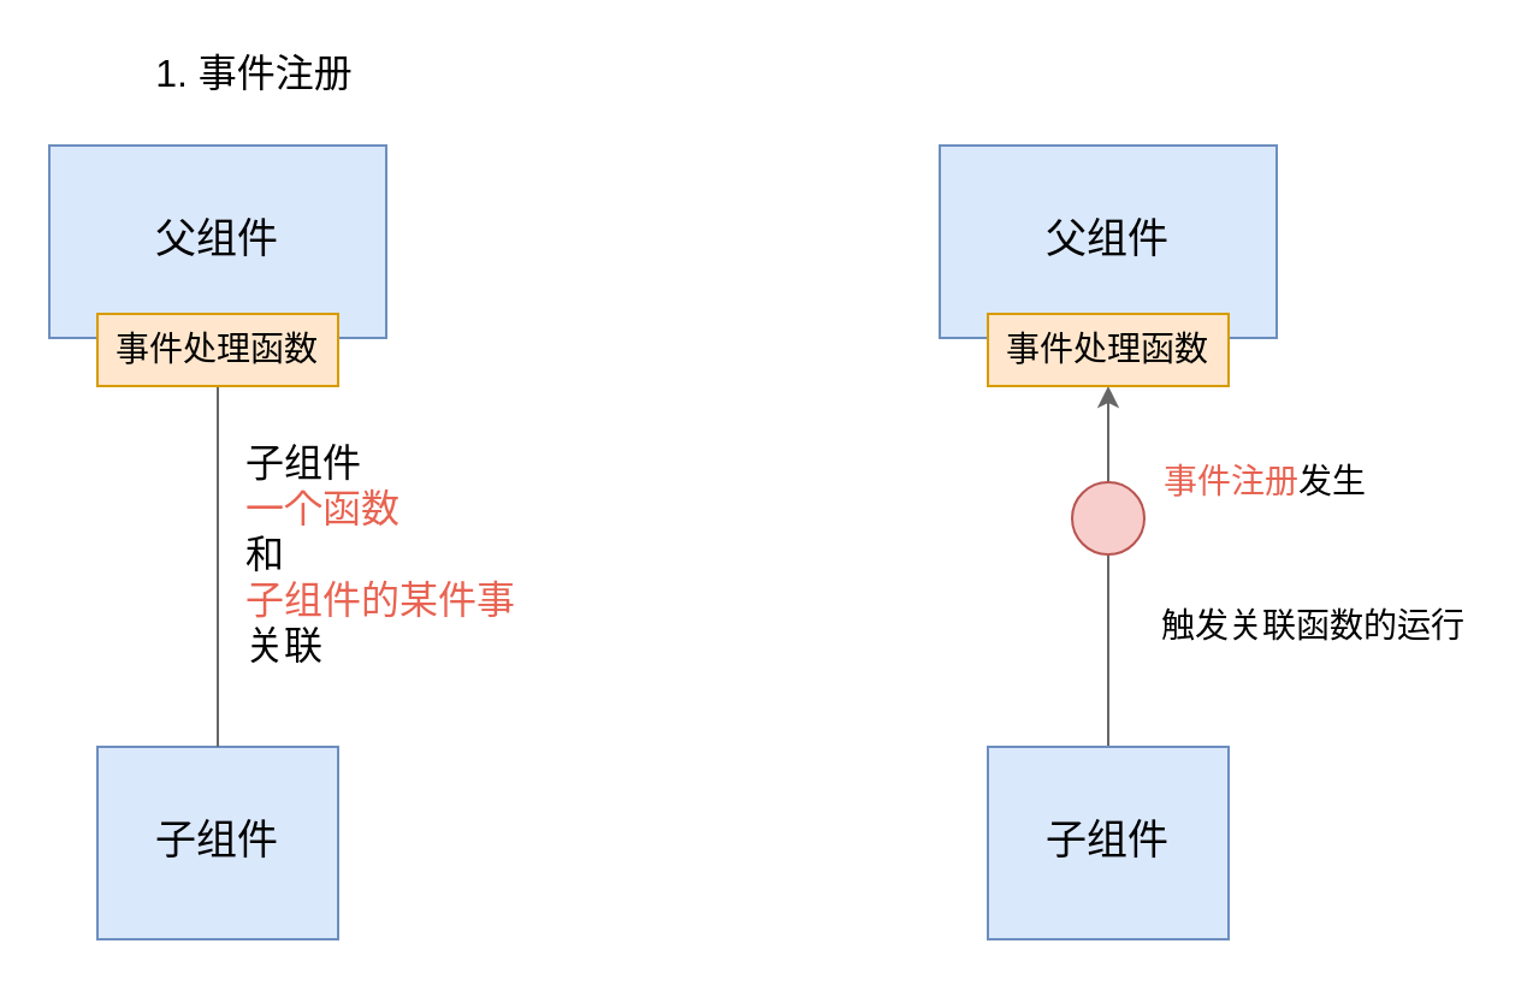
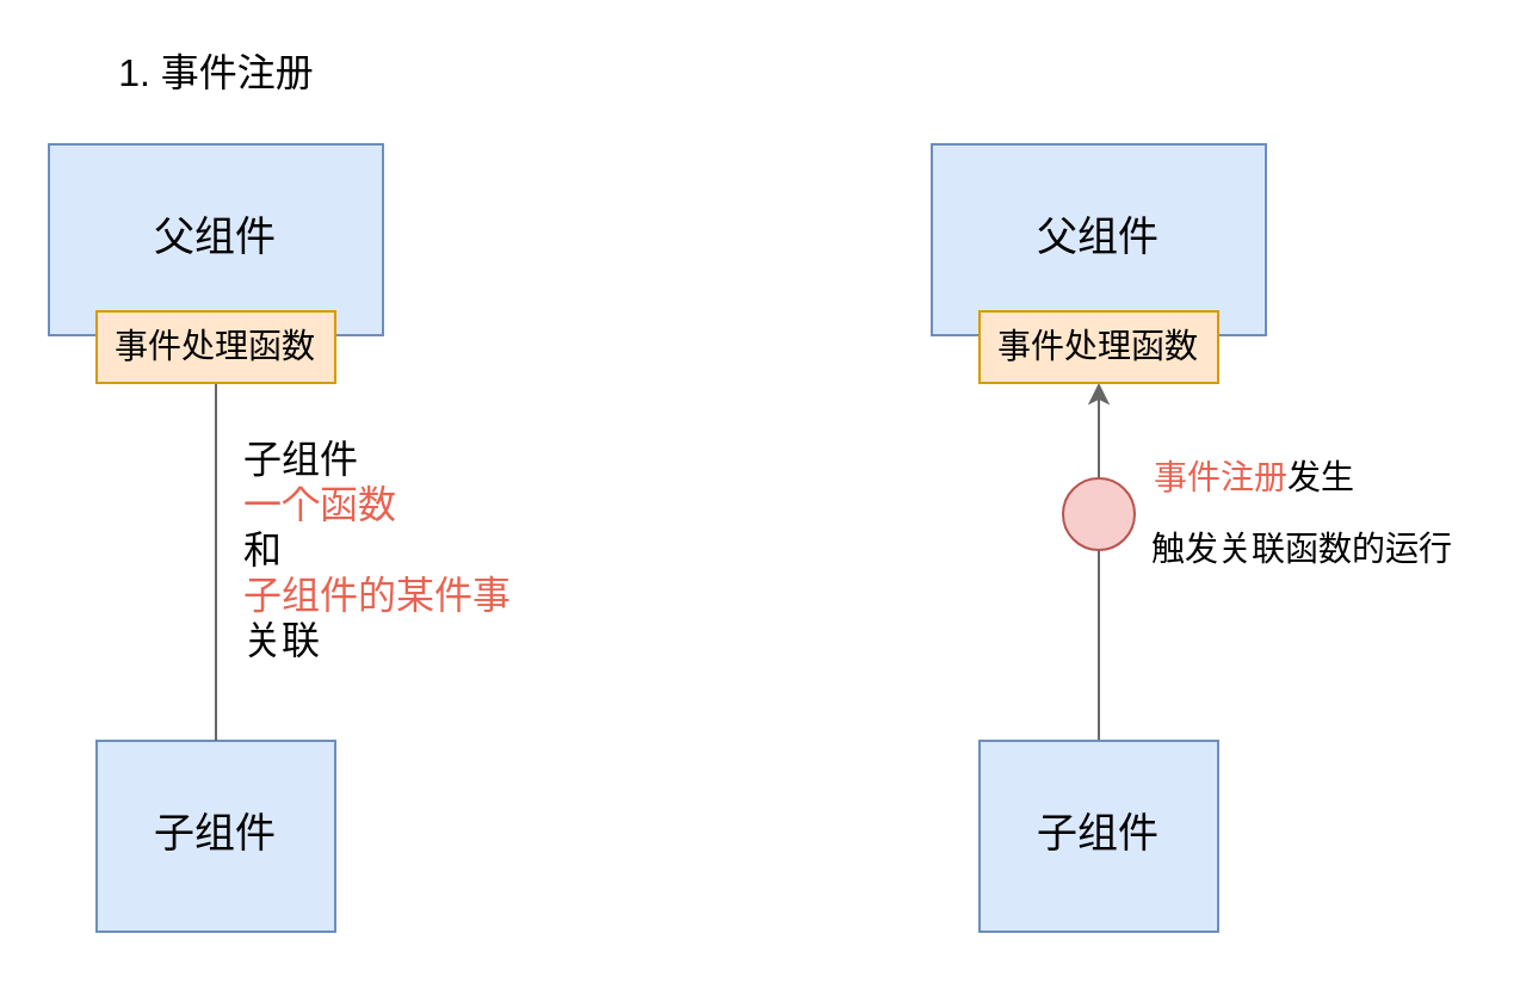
- <mxCell id="6" value="1. 事件注册" style="text;html=1;align=center;verticalAlign=middle;resizable=0;points=[];autosize=1;strokeColor=none;fillColor=none;fontSize=16;" vertex="1" parent="1"><mxGeometry x="55" y="20" width="100" height="20" as="geometry" /></mxCell>
+ <mxCell id="6" value="1. 事件注册" style="text;html=1;align=center;verticalAlign=middle;resizable=0;points=[];autosize=1;strokeColor=none;fillColor=none;fontSize=16;" vertex="1" parent="1"><mxGeometry x="40" y="20" width="100" height="20" as="geometry" /></mxCell>
- <mxCell id="14" value="&lt;font color=&quot;#000000&quot;&gt;触发关联函数的运行&lt;br&gt;&lt;/font&gt;" style="text;html=1;align=center;verticalAlign=middle;resizable=0;points=[];autosize=1;strokeColor=none;fillColor=none;fontSize=14;fontColor=#E86352;" vertex="1" parent="1"><mxGeometry x="475" y="250" width="140" height="20" as="geometry" /></mxCell>
+ <mxCell id="14" value="&lt;font color=&quot;#000000&quot;&gt;触发关联函数的运行&lt;br&gt;&lt;/font&gt;" style="text;html=1;align=center;verticalAlign=middle;resizable=0;points=[];autosize=1;strokeColor=none;fillColor=none;fontSize=14;fontColor=#E86352;" vertex="1" parent="1"><mxGeometry x="475" y="220" width="140" height="20" as="geometry" /></mxCell>
